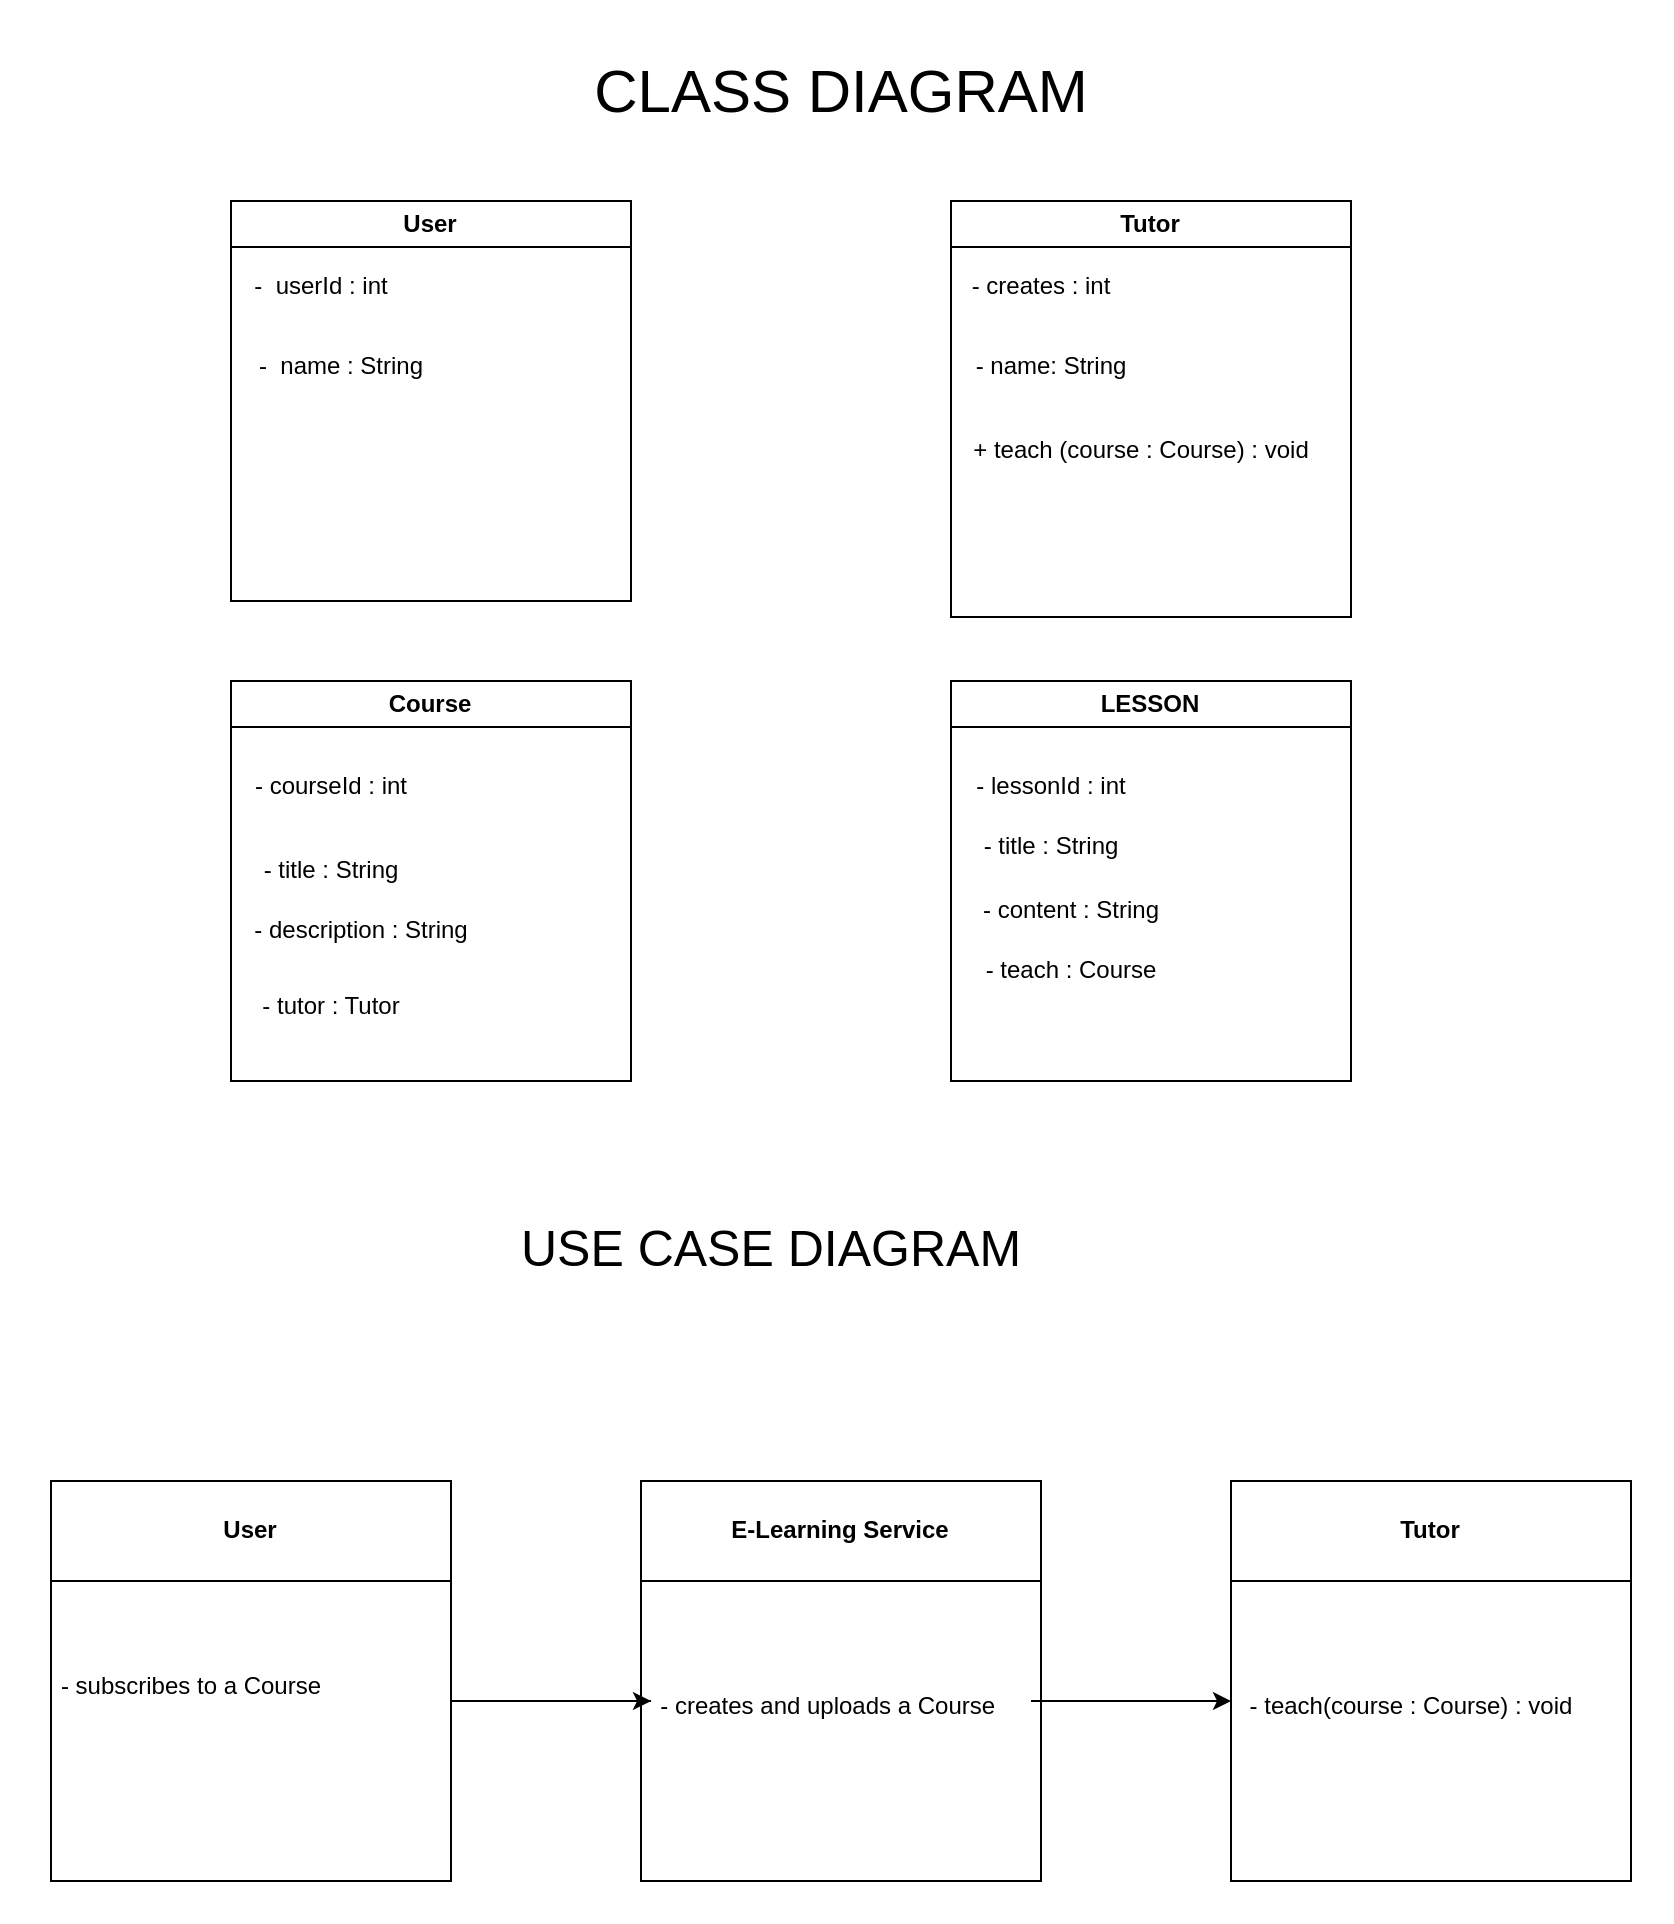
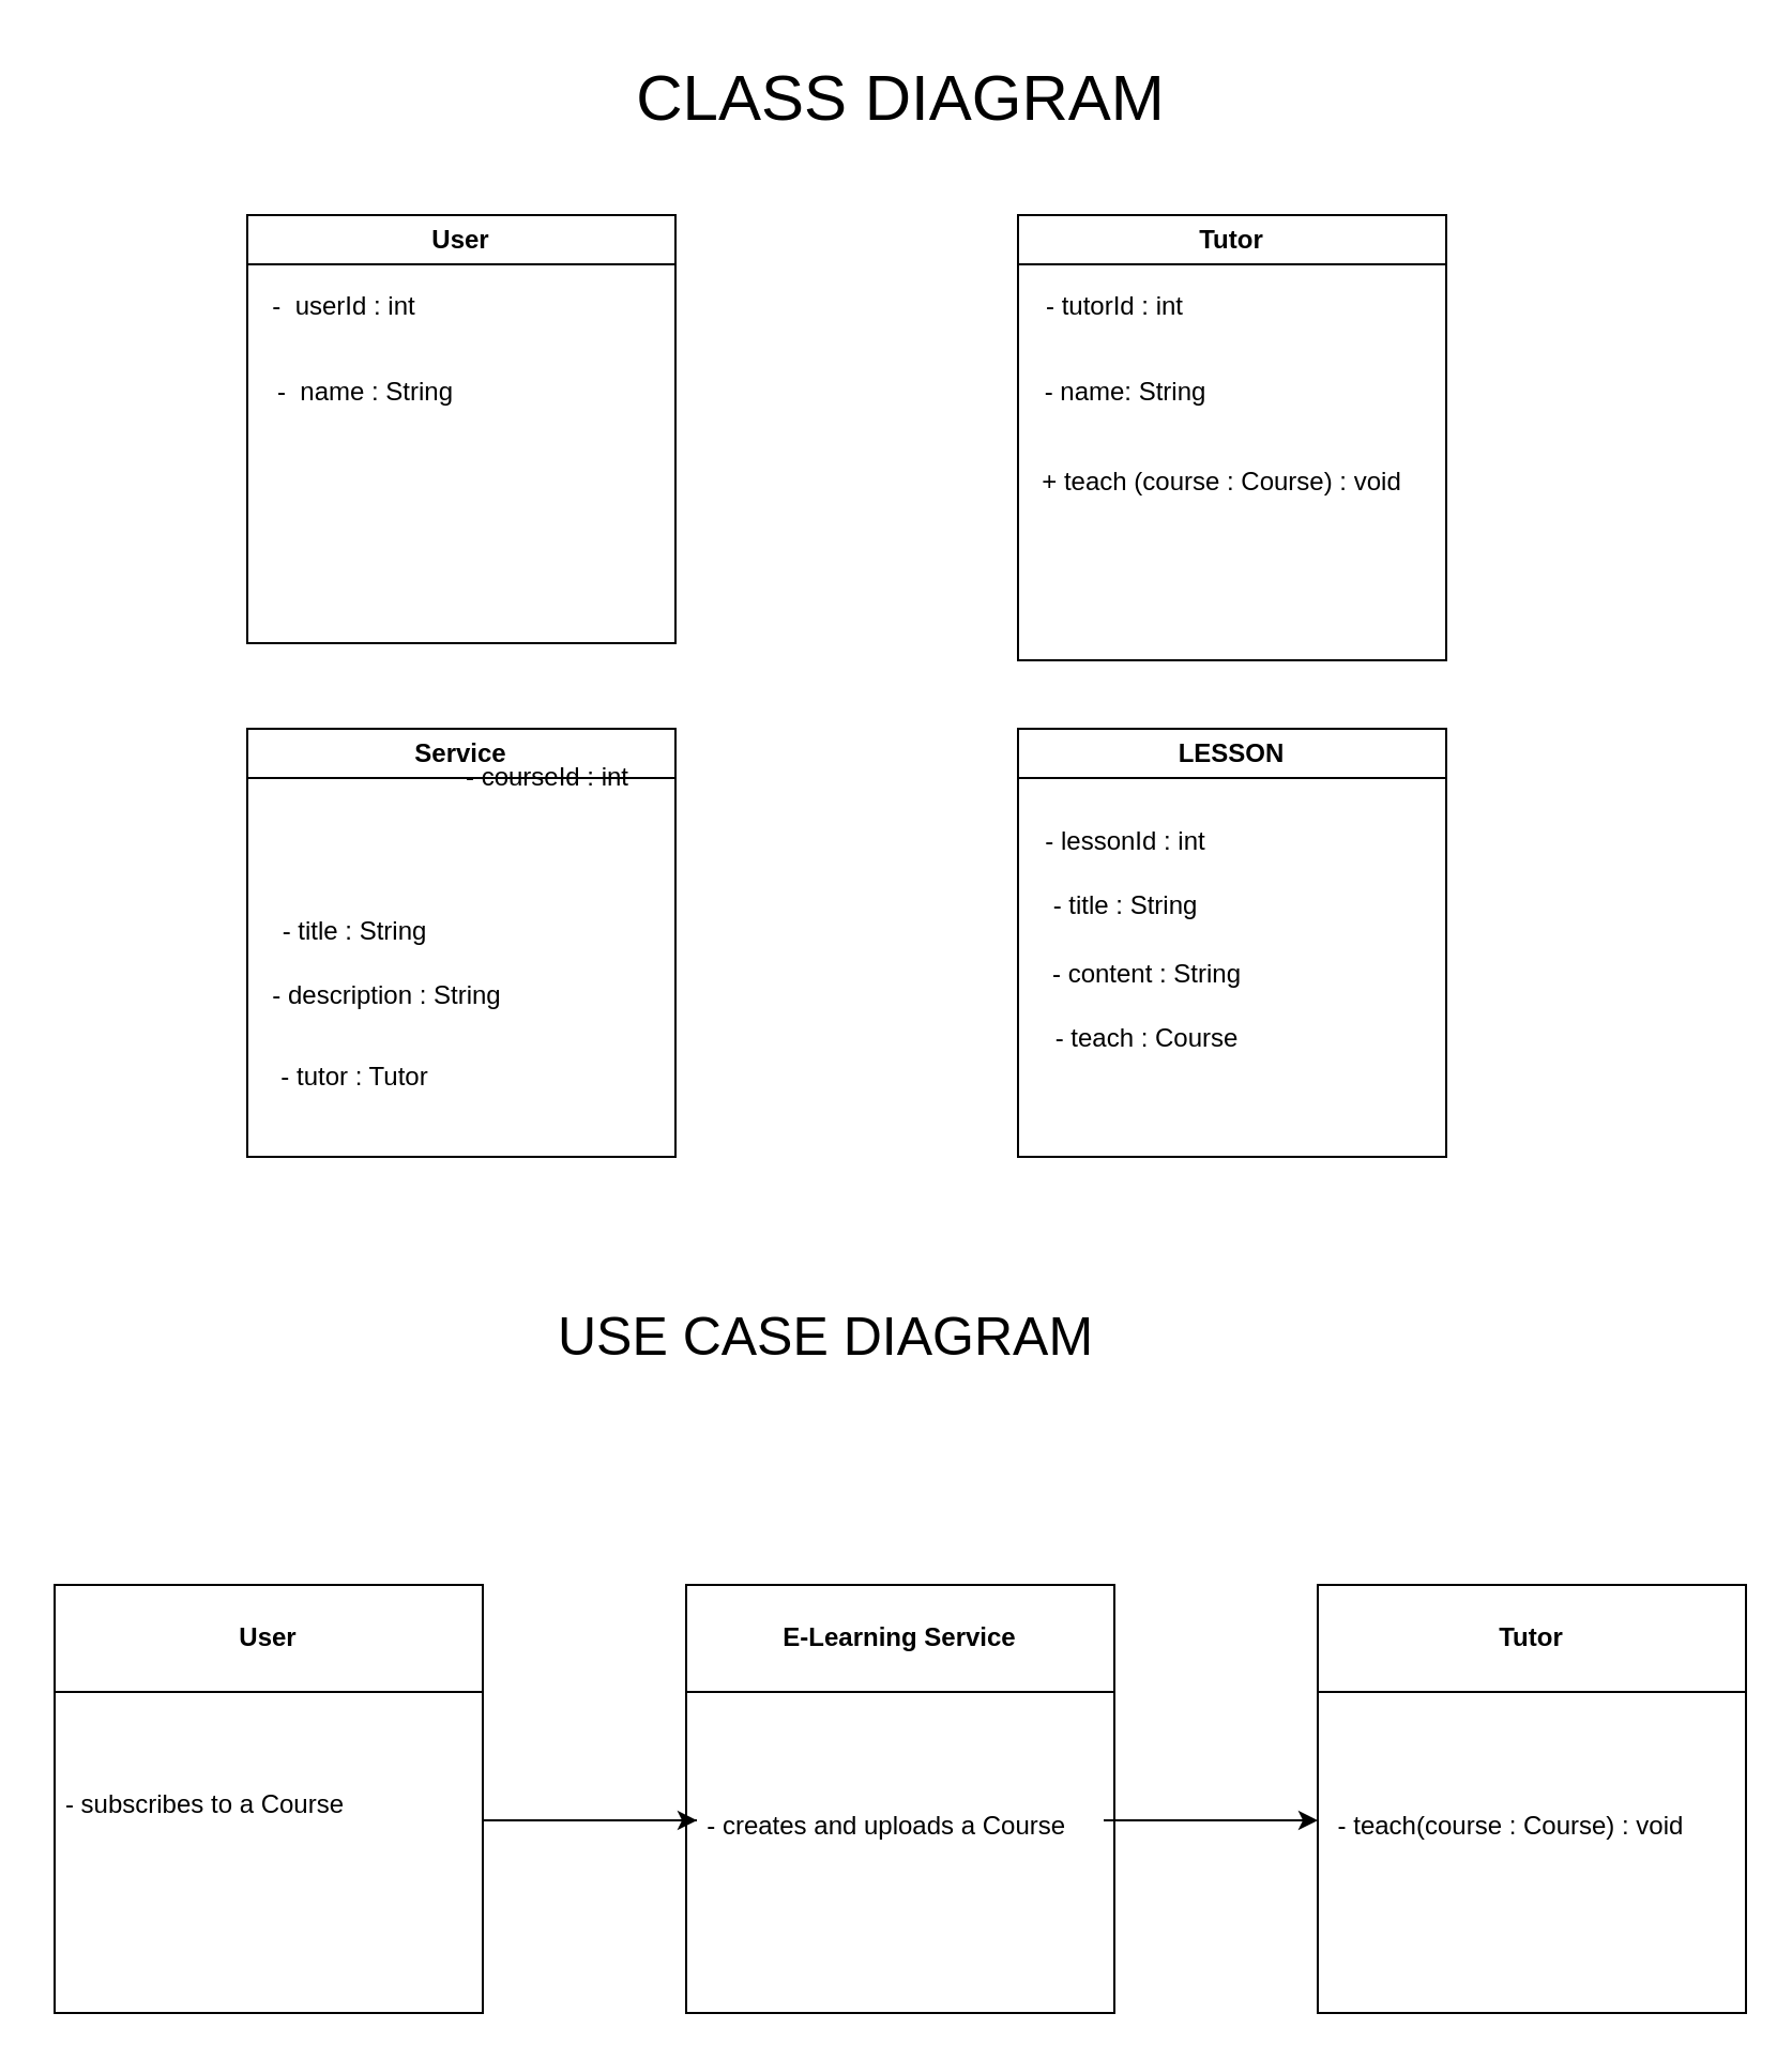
- <mxCell id="6" value="- creates : int" style="text;html=1;align=center;verticalAlign=middle;resizable=0;points=[];autosize=1;strokeColor=none;fillColor=none;" vertex="1" parent="5"><mxGeometry y="28" width="90" height="30" as="geometry" /></mxCell>
+ <mxCell id="6" value="- tutorId : int" style="text;html=1;align=center;verticalAlign=middle;resizable=0;points=[];autosize=1;strokeColor=none;fillColor=none;" vertex="1" parent="5"><mxGeometry y="28" width="90" height="30" as="geometry" /></mxCell>
- <mxCell id="9" value="Course" style="swimlane;whiteSpace=wrap;html=1;" vertex="1" parent="1"><mxGeometry x="115" y="340" width="200" height="200" as="geometry" /></mxCell>
+ <mxCell id="9" value="Service" style="swimlane;whiteSpace=wrap;html=1;" vertex="1" parent="1"><mxGeometry x="115" y="340" width="200" height="200" as="geometry" /></mxCell>
- <mxCell id="11" value="- courseId : int" style="text;html=1;align=center;verticalAlign=middle;resizable=0;points=[];autosize=1;strokeColor=none;fillColor=none;" vertex="1" parent="9"><mxGeometry y="38" width="100" height="30" as="geometry" /></mxCell>
+ <mxCell id="11" value="- courseId : int" style="text;html=1;align=center;verticalAlign=middle;resizable=0;points=[];autosize=1;strokeColor=none;fillColor=none;" vertex="1" parent="9"><mxGeometry x="90" y="8" width="100" height="30" as="geometry" /></mxCell>
